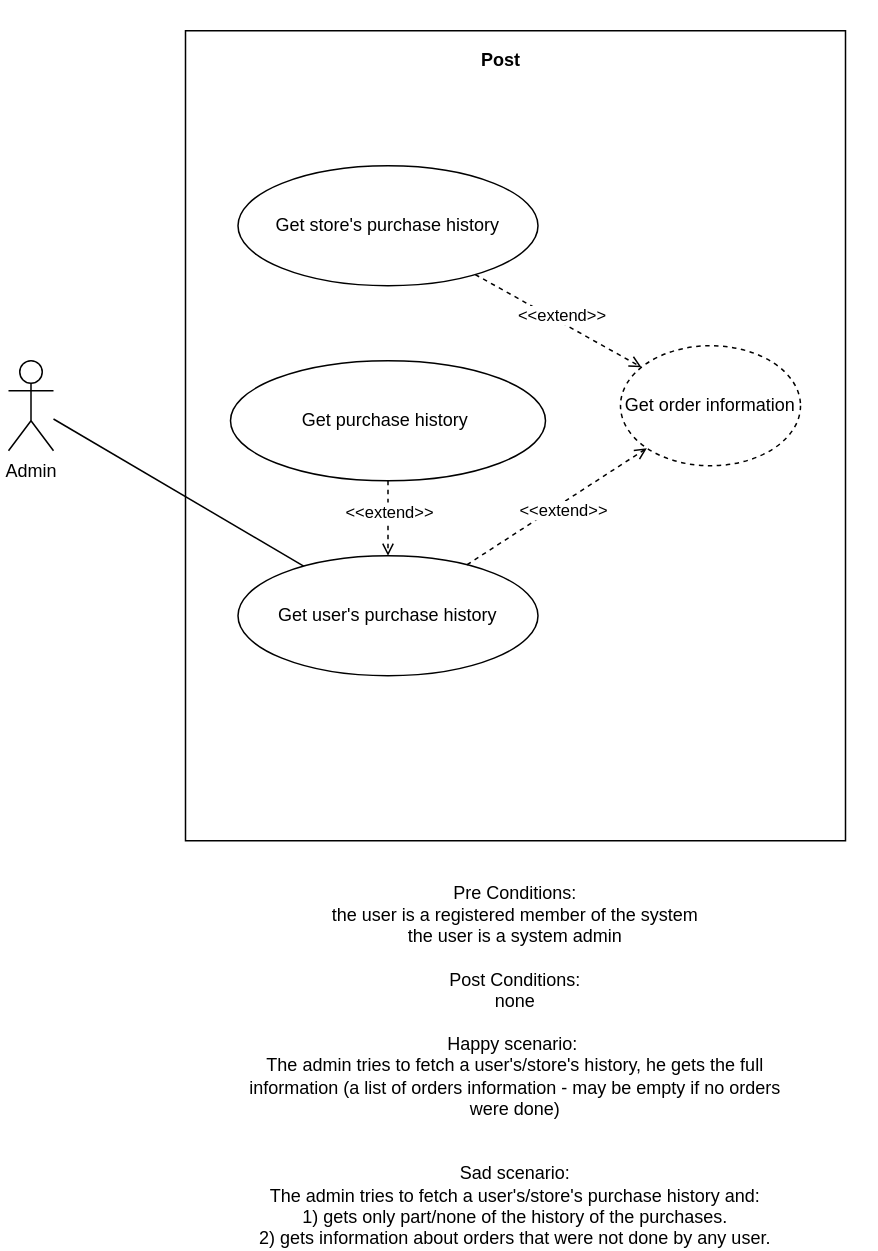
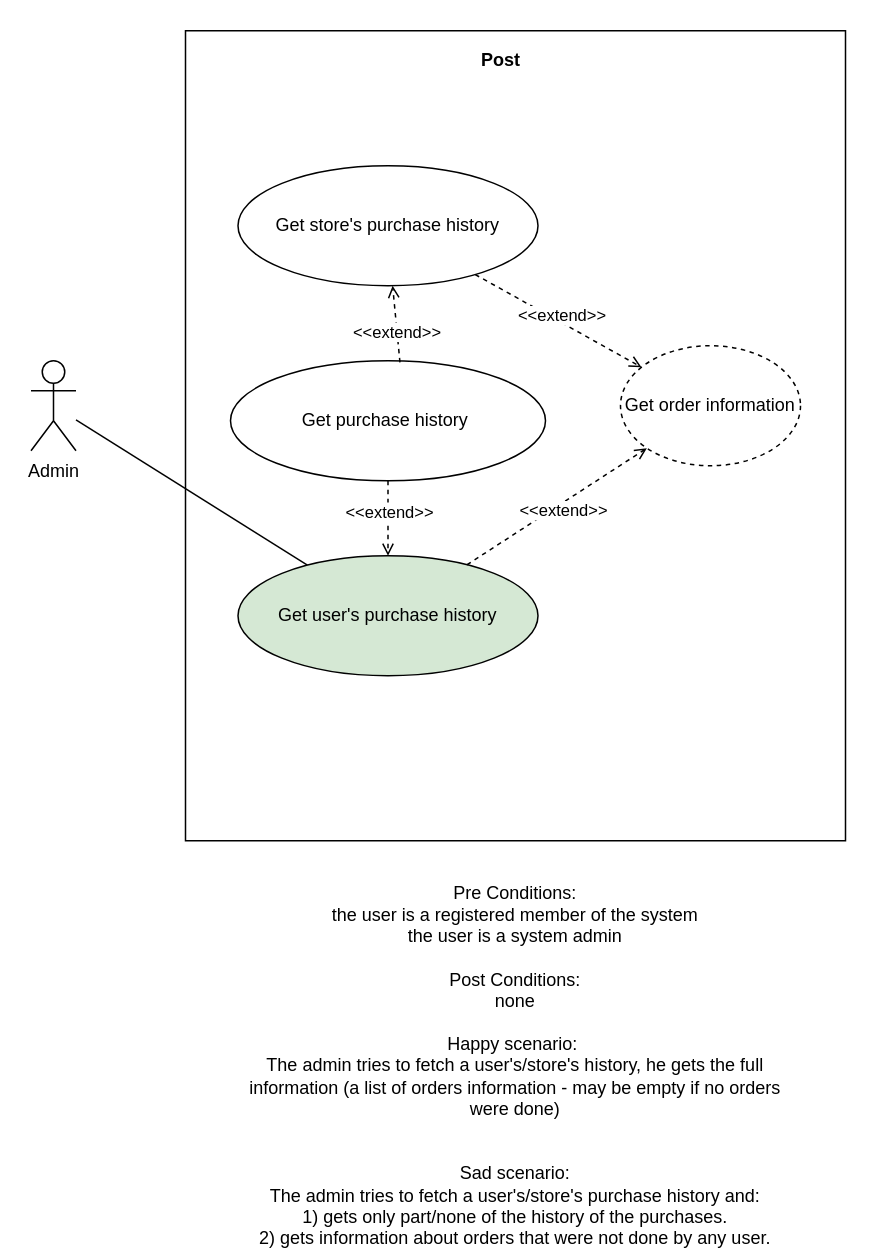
+ <mxCell id="16" value="" style="endArrow=open;dashed=1;html=1;strokeWidth=1;endFill=0;exitX=0.538;exitY=0.013;exitDx=0;exitDy=0;exitPerimeter=0;" edge="1" parent="1" source="4" target="6"><mxGeometry width="50" height="50" relative="1" as="geometry"><mxPoint x="268" y="330" as="sourcePoint" /><mxPoint x="268" y="380" as="targetPoint" /></mxGeometry></mxCell>
+ <mxCell id="17" value="&amp;lt;&amp;lt;extend&amp;gt;&amp;gt;" style="edgeLabel;html=1;align=center;verticalAlign=middle;resizable=0;points=[];" vertex="1" connectable="0" parent="16"><mxGeometry x="-0.395" y="-4" relative="1" as="geometry"><mxPoint x="-5.43" y="-4.73" as="offset" /></mxGeometry></mxCell>
- <mxCell id="3" value="Admin" style="shape=umlActor;verticalLabelPosition=bottom;verticalAlign=top;html=1;outlineConnect=0;" vertex="1" parent="1"><mxGeometry x="5" y="240" width="30" height="60" as="geometry" /></mxCell>
+ <mxCell id="3" value="Admin" style="shape=umlActor;verticalLabelPosition=bottom;verticalAlign=top;html=1;outlineConnect=0;" vertex="1" parent="1"><mxGeometry x="20" y="240" width="30" height="60" as="geometry" /></mxCell>
- <mxCell id="7" value="Get user's purchase history" style="ellipse;whiteSpace=wrap;html=1;" vertex="1" parent="1"><mxGeometry x="158" y="370" width="200" height="80" as="geometry" /></mxCell>
+ <mxCell id="7" value="Get user's purchase history" style="ellipse;whiteSpace=wrap;html=1;fillColor=#d5e8d4;" vertex="1" parent="1"><mxGeometry x="158" y="370" width="200" height="80" as="geometry" /></mxCell>
